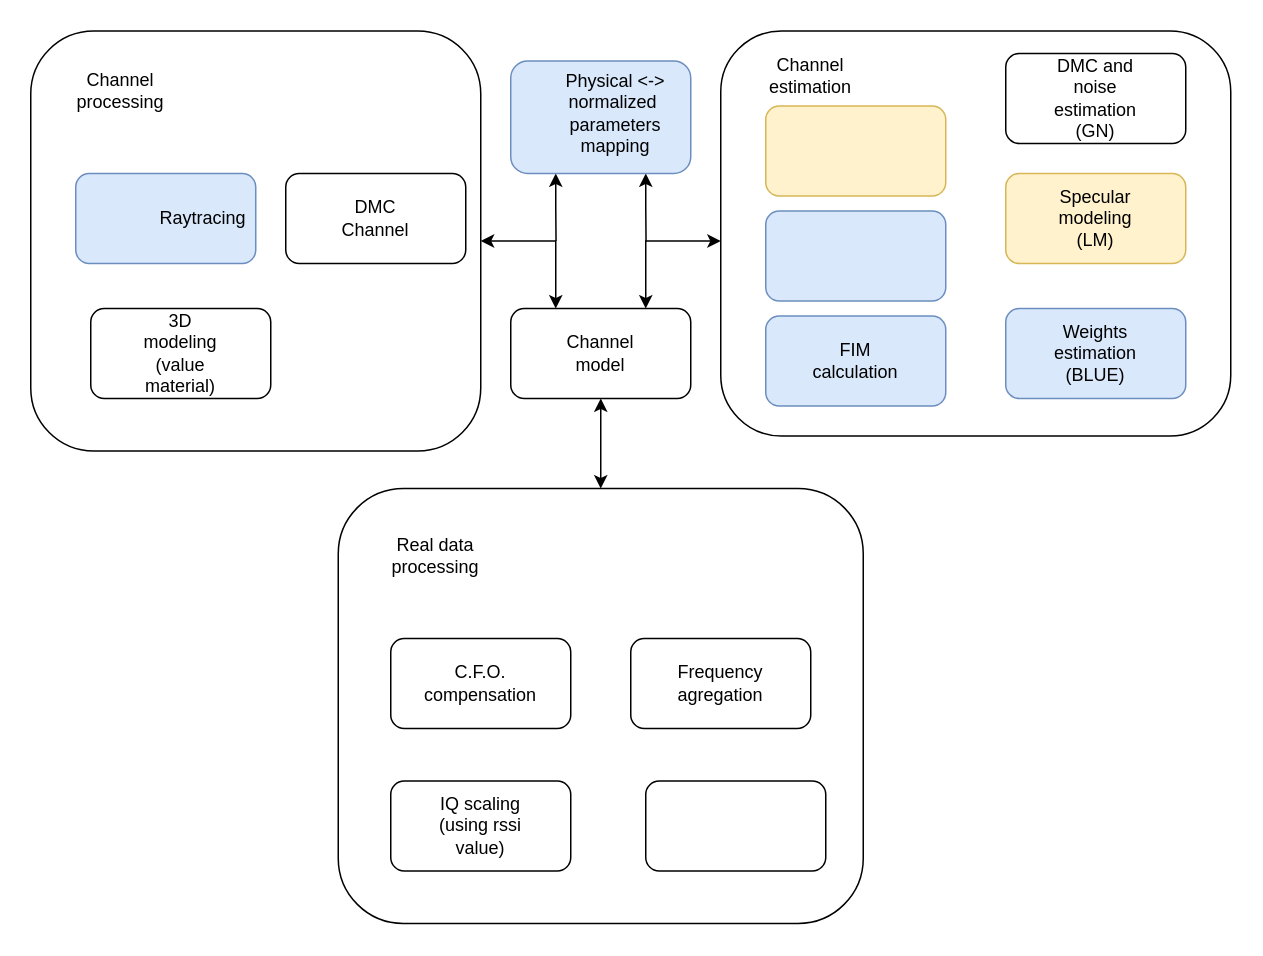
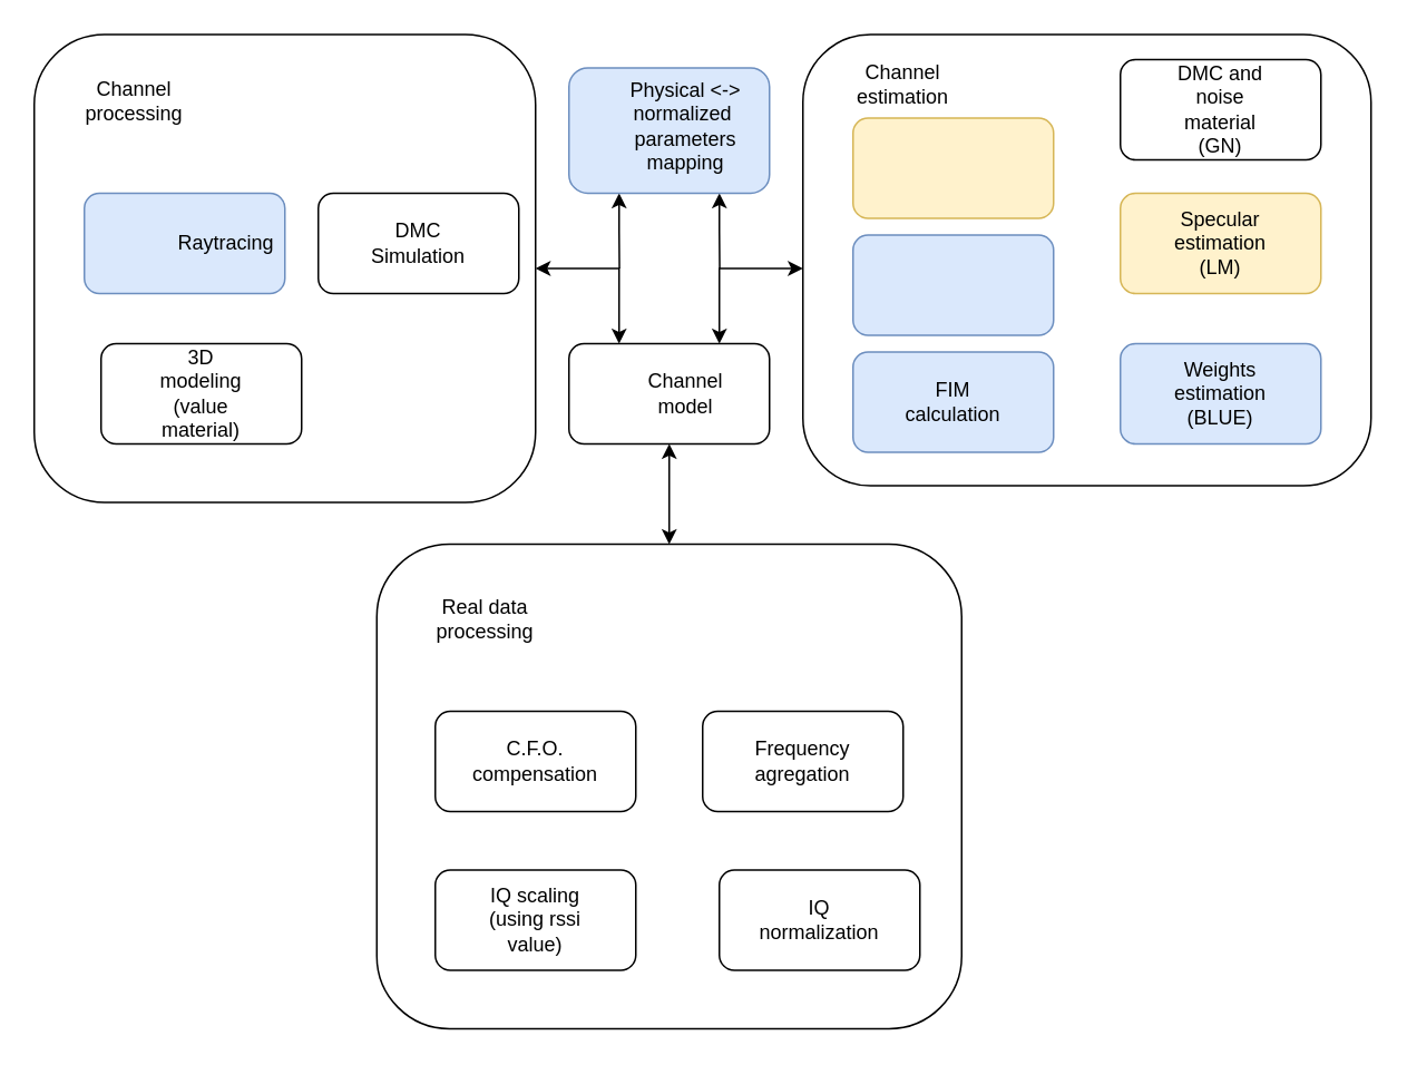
- <mxCell id="8" value="DMC and noise estimation (GN)" style="text;html=1;strokeColor=none;fillColor=none;align=center;verticalAlign=middle;whiteSpace=wrap;rounded=0;" parent="1" vertex="1"><mxGeometry x="700" y="50" width="60" height="30" as="geometry" /></mxCell>
+ <mxCell id="8" value="DMC and noise material (GN)" style="text;html=1;strokeColor=none;fillColor=none;align=center;verticalAlign=middle;whiteSpace=wrap;rounded=0;" parent="1" vertex="1"><mxGeometry x="700" y="50" width="60" height="30" as="geometry" /></mxCell>
- <mxCell id="40" value="DMC Channel" style="text;html=1;strokeColor=none;fillColor=none;align=center;verticalAlign=middle;whiteSpace=wrap;rounded=0;" vertex="1" parent="1"><mxGeometry x="220" y="130" width="60" height="30" as="geometry" /></mxCell>
+ <mxCell id="40" value="DMC Simulation" style="text;html=1;strokeColor=none;fillColor=none;align=center;verticalAlign=middle;whiteSpace=wrap;rounded=0;" vertex="1" parent="1"><mxGeometry x="220" y="130" width="60" height="30" as="geometry" /></mxCell>
- <mxCell id="6" value="Specular modeling (LM)" style="text;html=1;strokeColor=none;fillColor=none;align=center;verticalAlign=middle;whiteSpace=wrap;rounded=0;" parent="1" vertex="1"><mxGeometry x="700" y="130" width="60" height="30" as="geometry" /></mxCell>
+ <mxCell id="6" value="Specular estimation (LM)" style="text;html=1;strokeColor=none;fillColor=none;align=center;verticalAlign=middle;whiteSpace=wrap;rounded=0;" parent="1" vertex="1"><mxGeometry x="700" y="130" width="60" height="30" as="geometry" /></mxCell>
- <mxCell id="19" value="Channel model" style="text;html=1;strokeColor=none;fillColor=none;align=center;verticalAlign=middle;whiteSpace=wrap;rounded=0;" parent="1" vertex="1"><mxGeometry x="370" y="220" width="60" height="30" as="geometry" /></mxCell>
+ <mxCell id="19" value="Channel model" style="text;html=1;strokeColor=none;fillColor=none;align=center;verticalAlign=middle;whiteSpace=wrap;rounded=0;" parent="1" vertex="1"><mxGeometry x="380" y="220" width="60" height="30" as="geometry" /></mxCell>
+ <mxCell id="27" value="IQ normalization" style="text;html=1;strokeColor=none;fillColor=none;align=center;verticalAlign=middle;whiteSpace=wrap;rounded=0;" parent="1" vertex="1"><mxGeometry x="460" y="535" width="60" height="30" as="geometry" /></mxCell>
